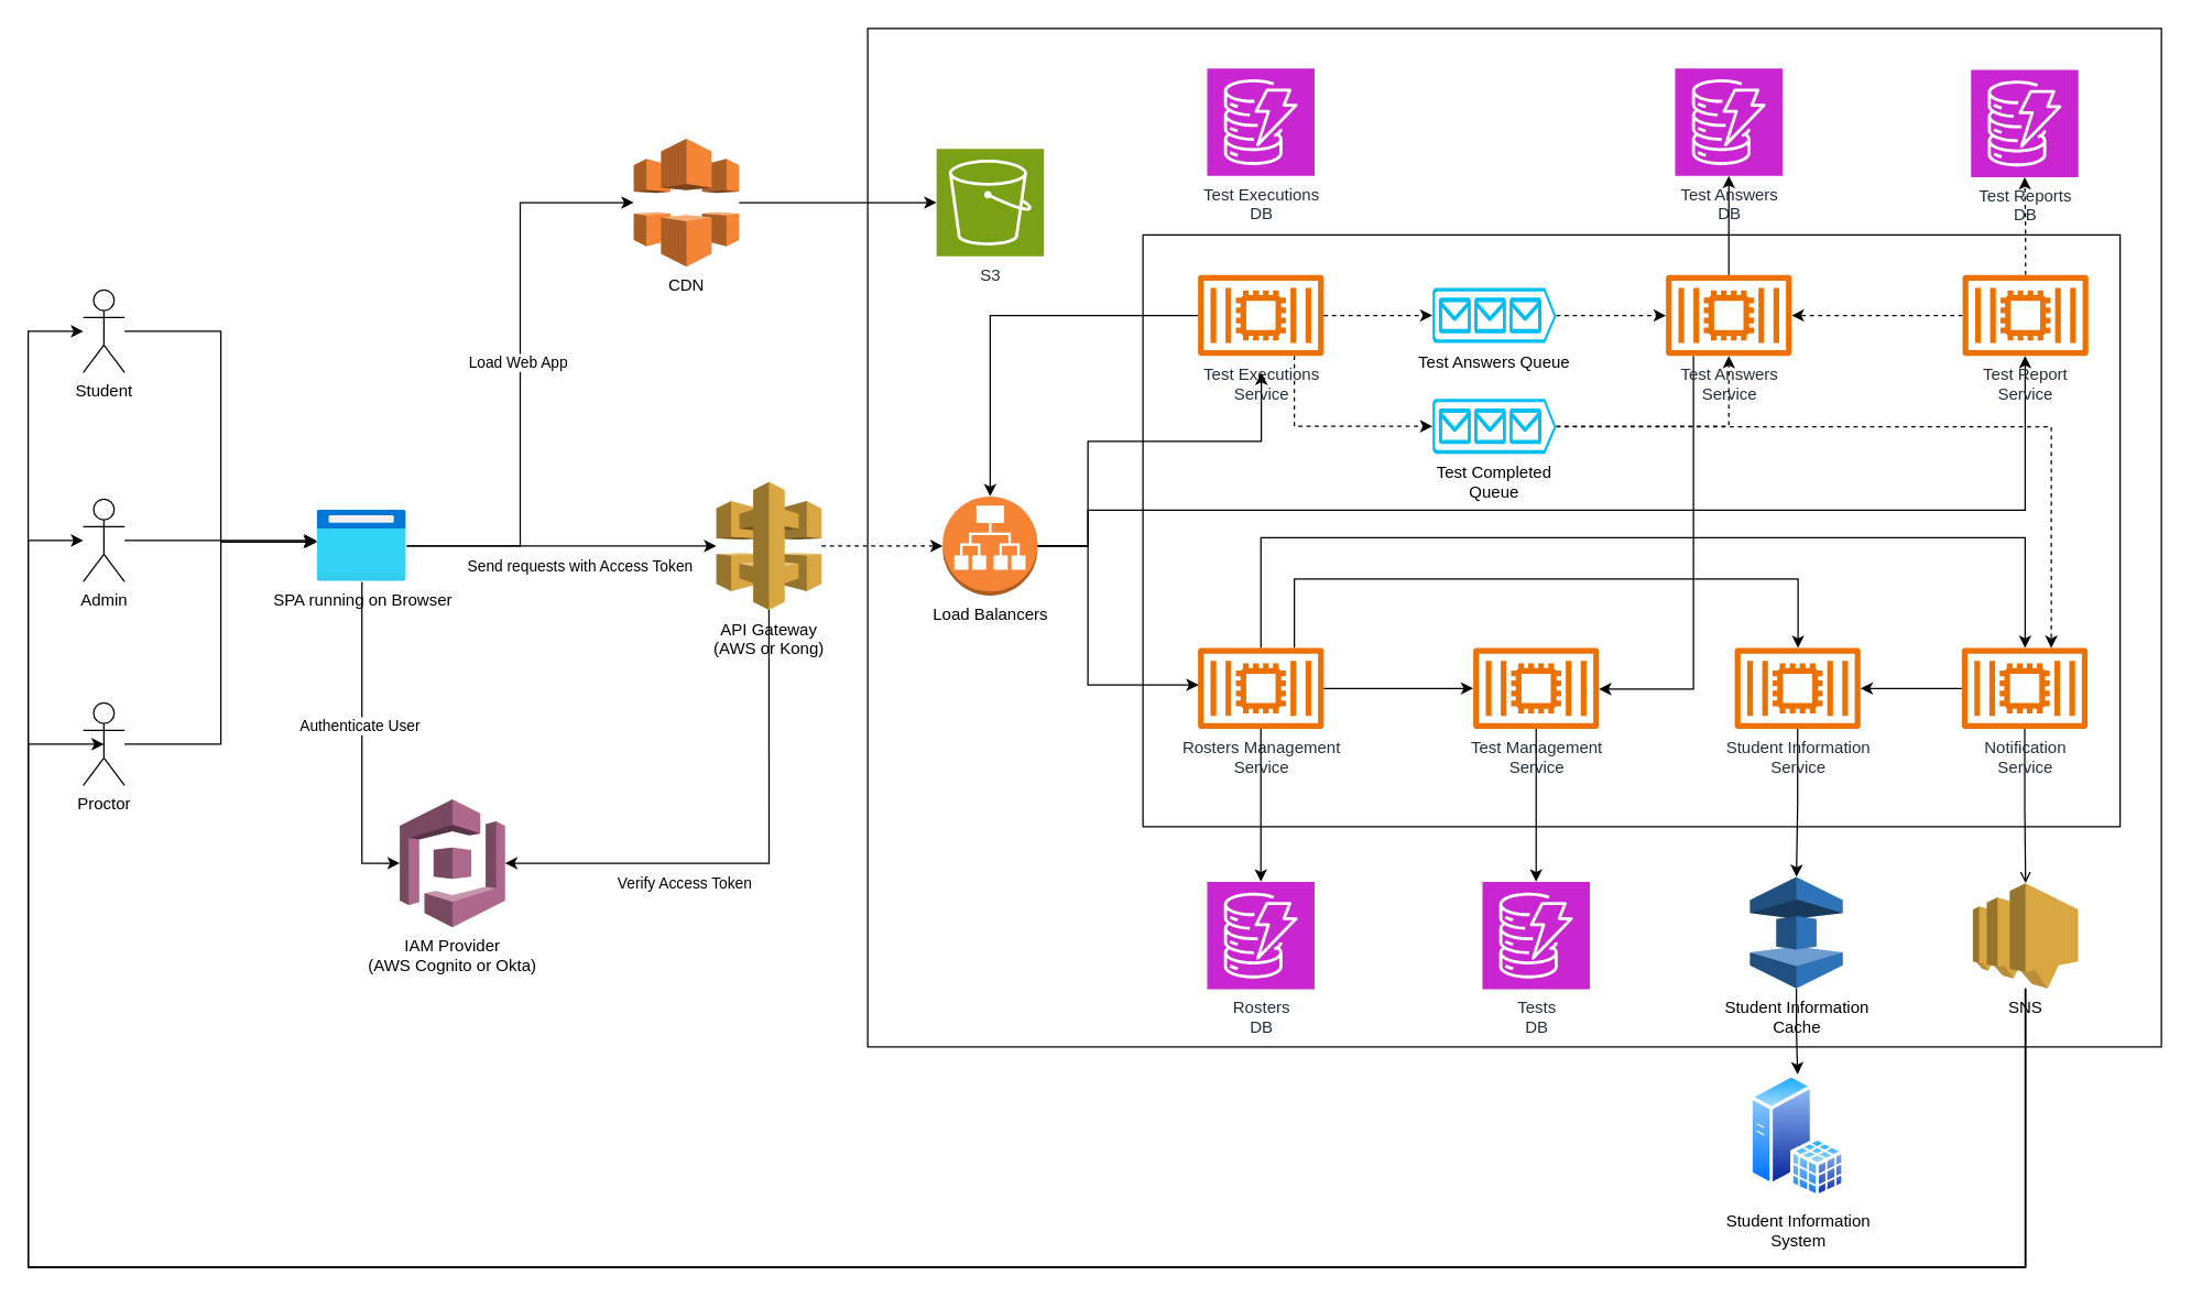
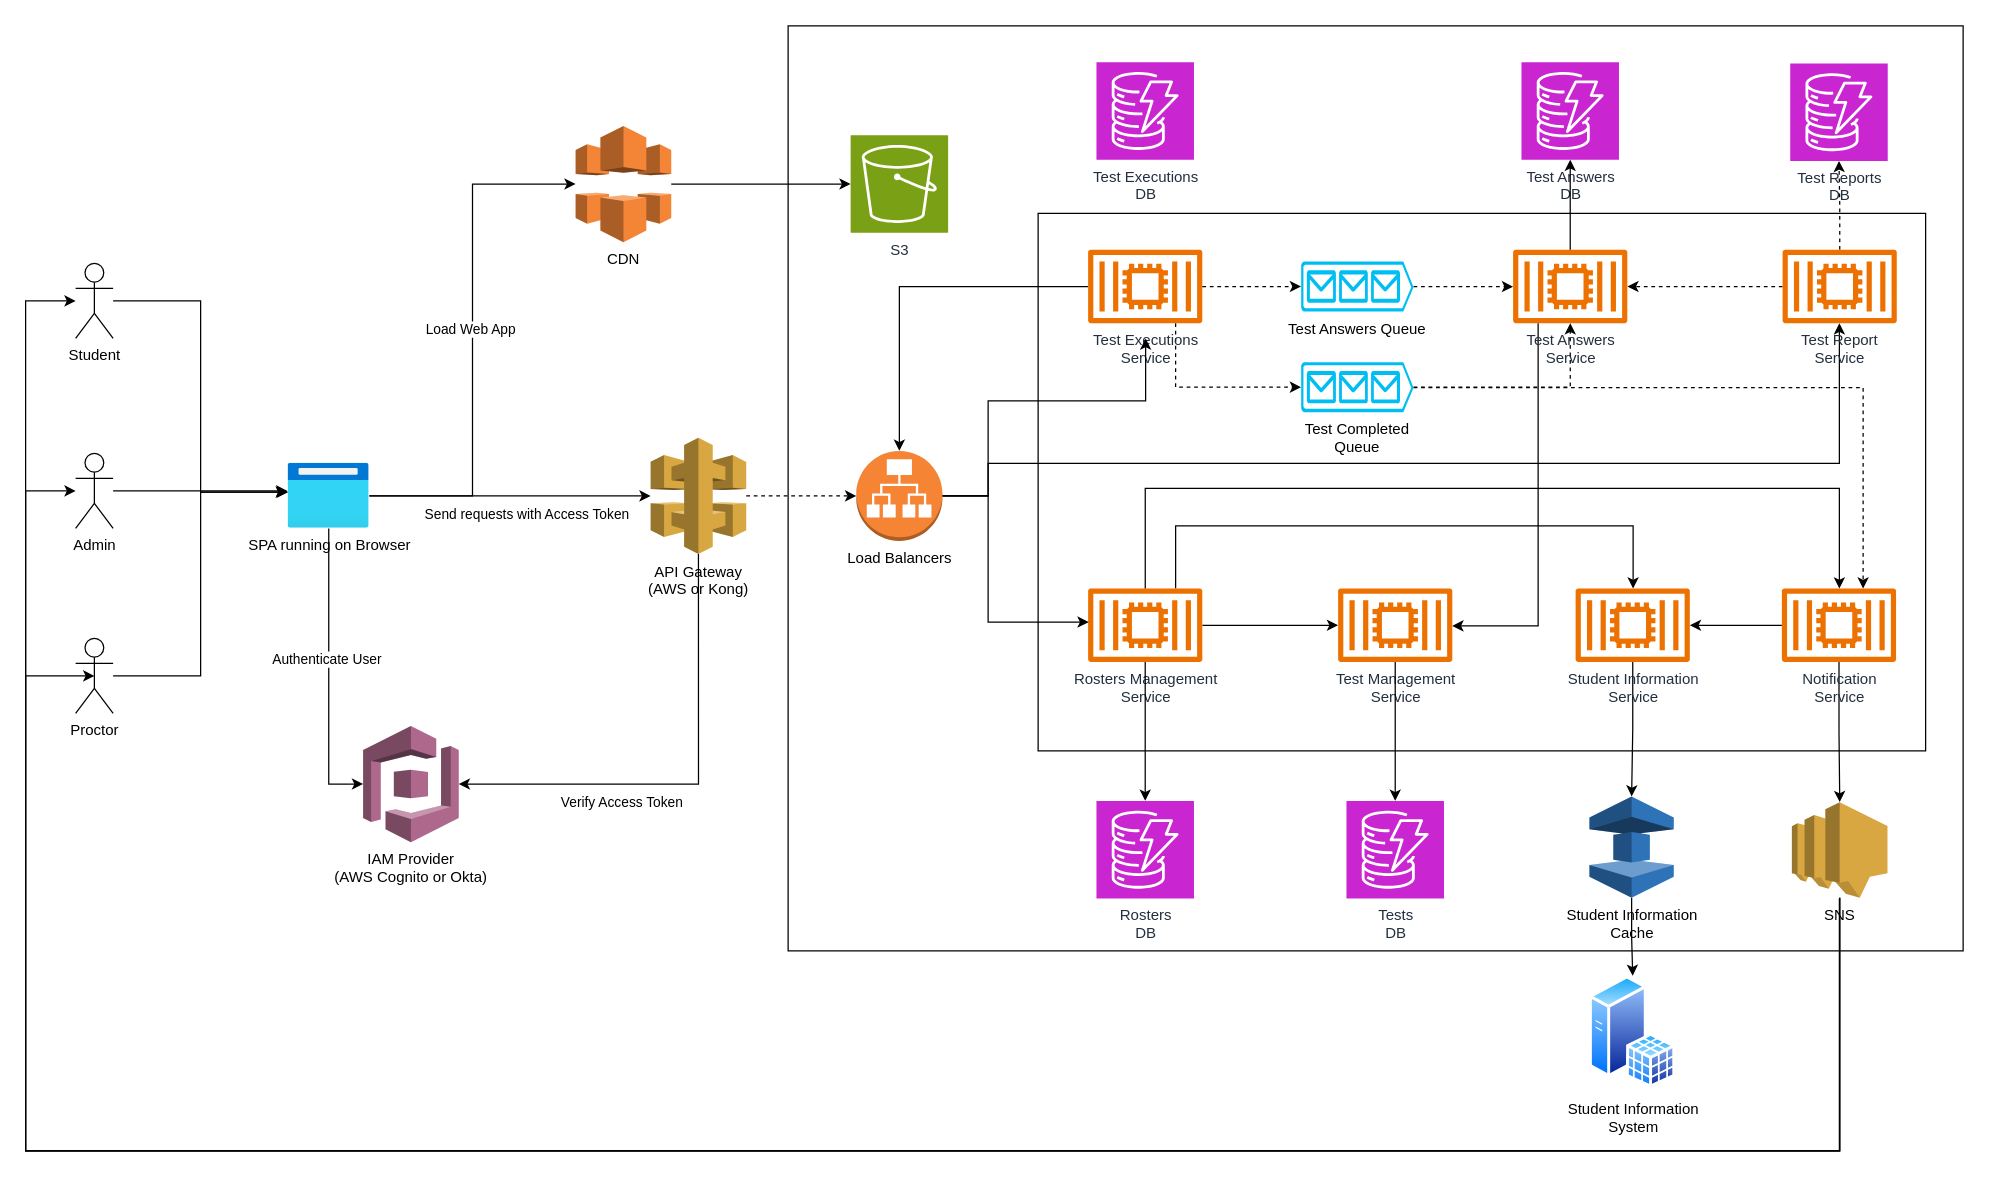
- <mxCell id="31" style="edgeStyle=orthogonalEdgeStyle;rounded=0;orthogonalLoop=1;jettySize=auto;html=1;endArrow=open;" edge="1" parent="1" source="33" target="39"><mxGeometry relative="1" as="geometry" /></mxCell>
+ <mxCell id="31" style="edgeStyle=orthogonalEdgeStyle;rounded=0;orthogonalLoop=1;jettySize=auto;html=1;" edge="1" parent="1" source="33" target="39"><mxGeometry relative="1" as="geometry" /></mxCell>
